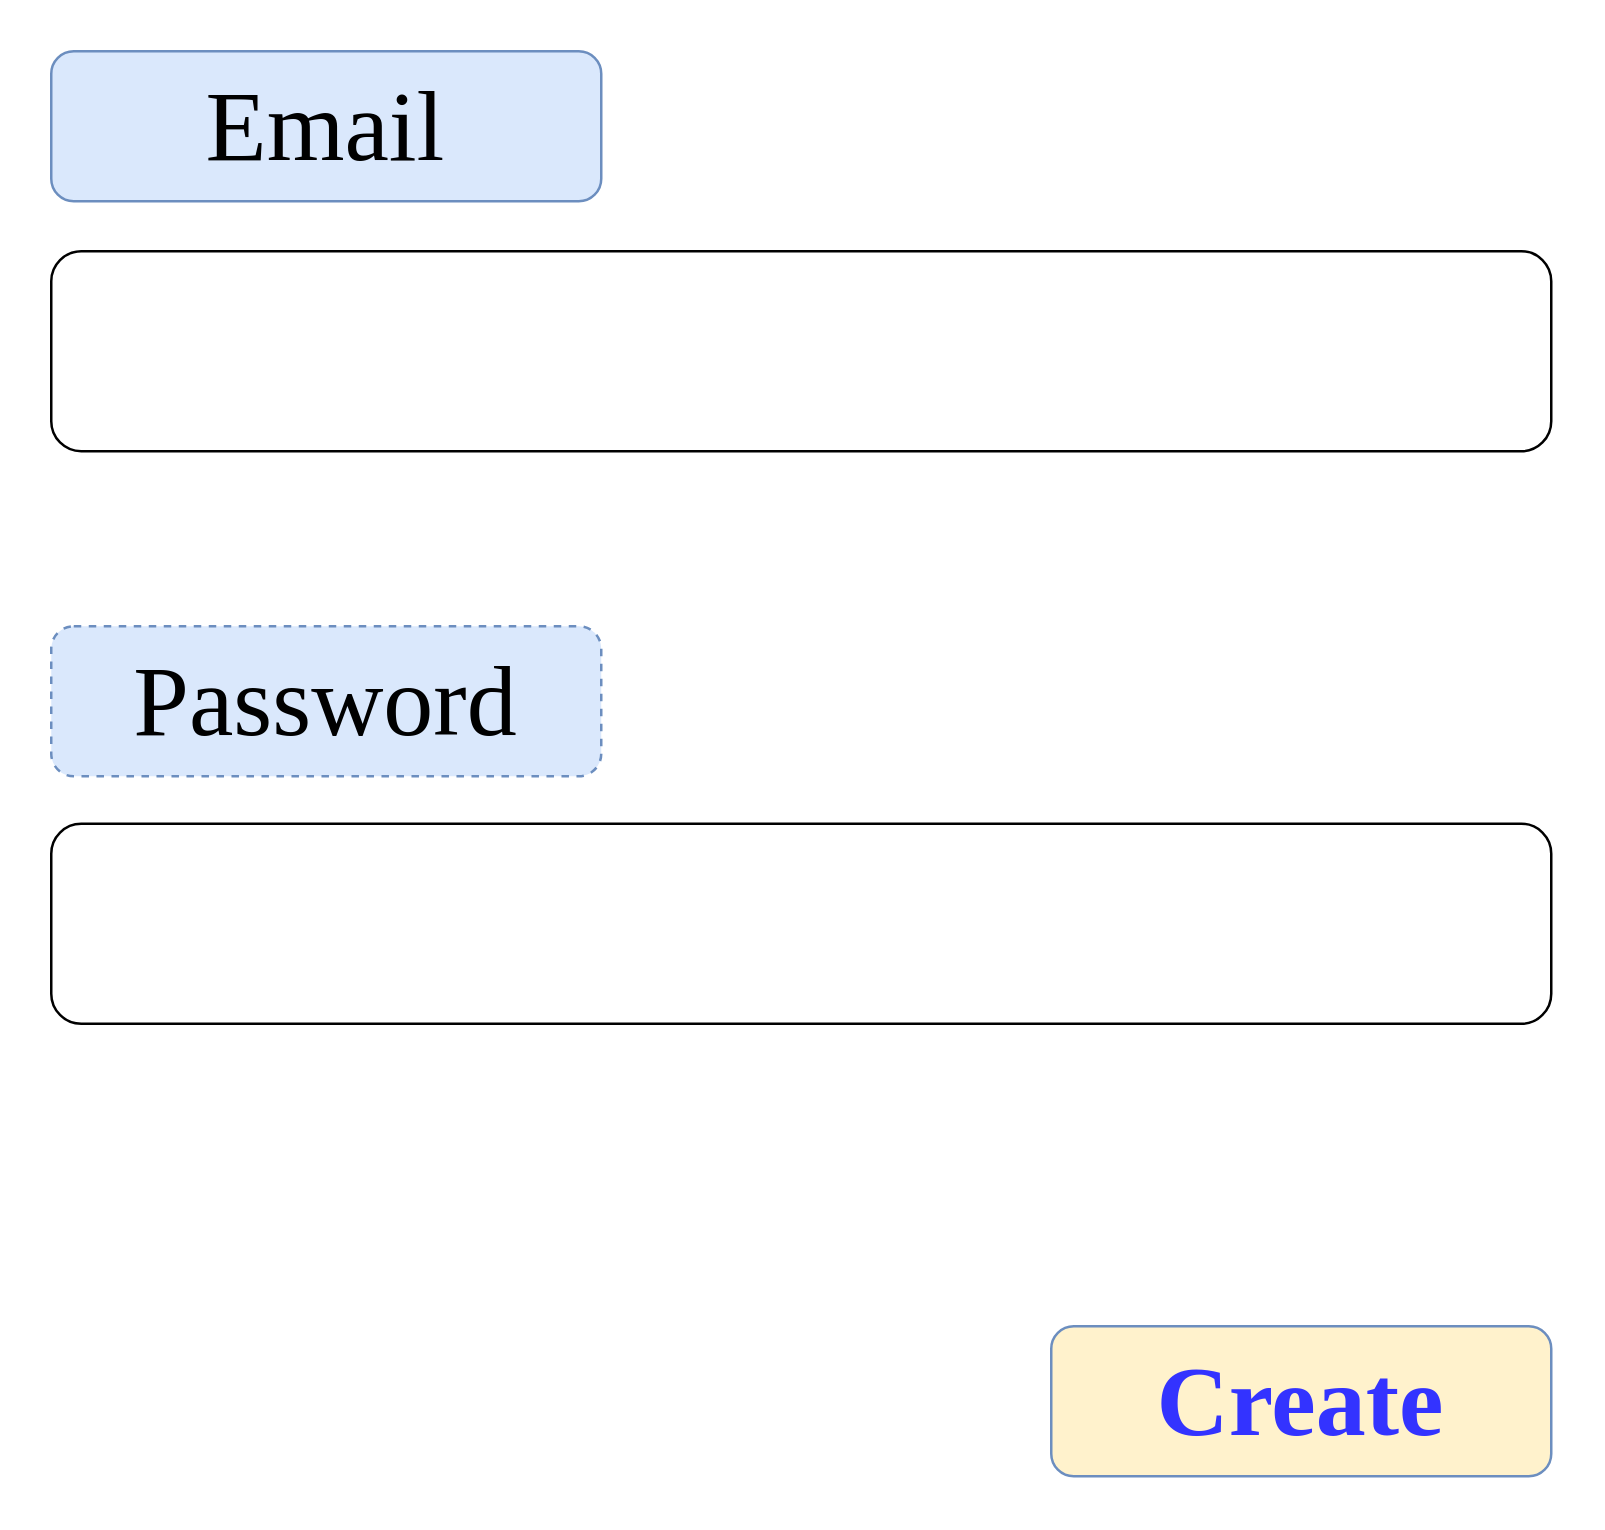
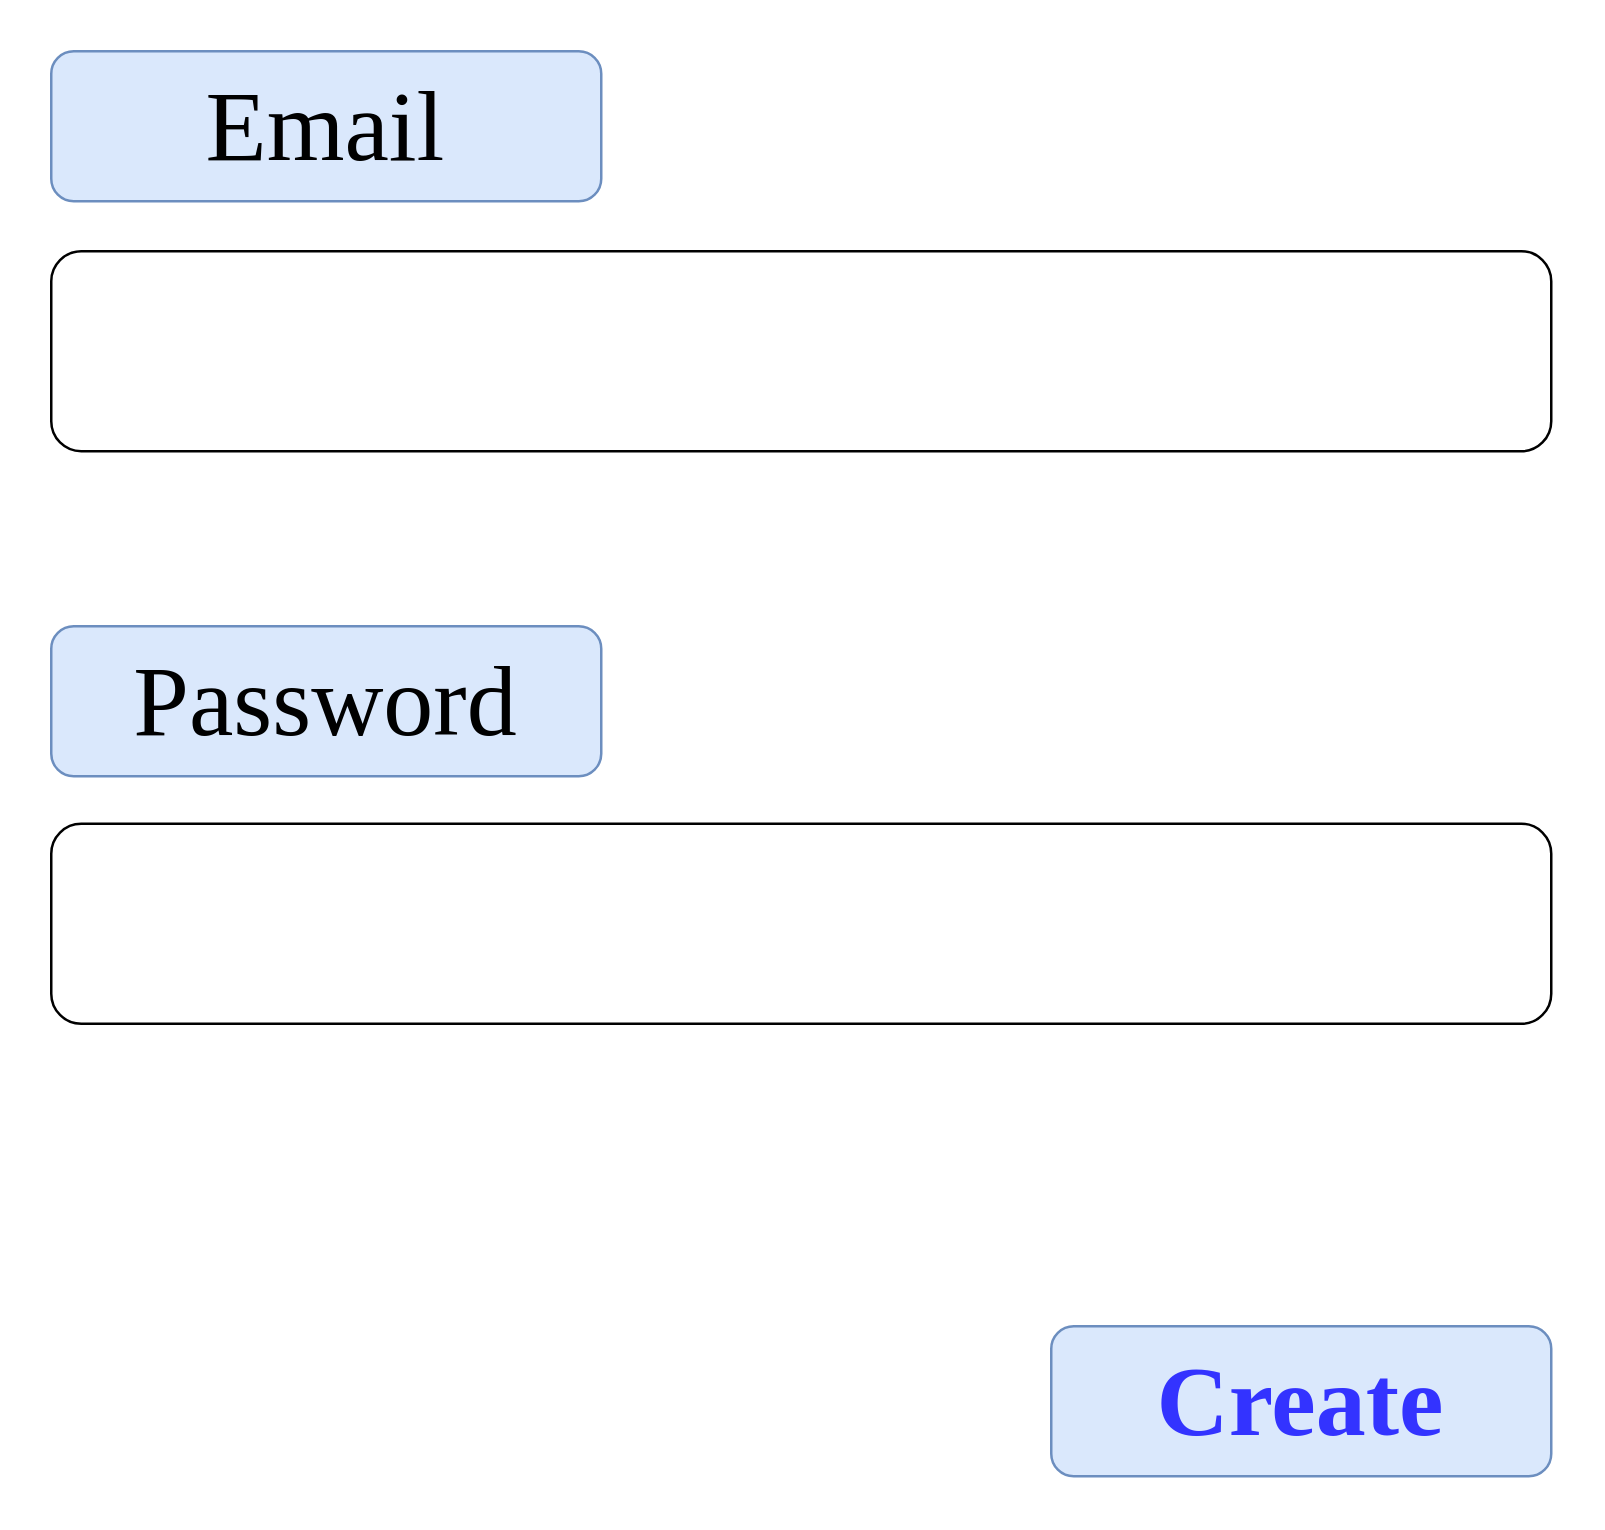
- <mxCell id="3" value="Password" style="rounded=1;whiteSpace=wrap;html=1;labelBackgroundColor=none;fontFamily=Comic Sans MS;fontSize=40;fillColor=#dae8fc;strokeColor=#6c8ebf;dashed=1;" vertex="1" parent="1"><mxGeometry x="20" y="250" width="220" height="60" as="geometry" /></mxCell>
+ <mxCell id="3" value="Password" style="rounded=1;whiteSpace=wrap;html=1;labelBackgroundColor=none;fontFamily=Comic Sans MS;fontSize=40;fillColor=#dae8fc;strokeColor=#6c8ebf;" vertex="1" parent="1"><mxGeometry x="20" y="250" width="220" height="60" as="geometry" /></mxCell>
- <mxCell id="6" value="Create" style="rounded=1;whiteSpace=wrap;fontFamily=Comic Sans MS;fontStyle=1;labelBackgroundColor=none;labelBorderColor=none;fontSize=40;fillColor=#fff2cc;strokeColor=#6c8ebf;fontColor=#3333FF;" vertex="1" parent="1"><mxGeometry x="420" y="530" width="200" height="60" as="geometry" /></mxCell>
+ <mxCell id="6" value="Create" style="rounded=1;whiteSpace=wrap;fontFamily=Comic Sans MS;fontStyle=1;labelBackgroundColor=none;labelBorderColor=none;fontSize=40;fillColor=#dae8fc;strokeColor=#6c8ebf;fontColor=#3333FF;" vertex="1" parent="1"><mxGeometry x="420" y="530" width="200" height="60" as="geometry" /></mxCell>
